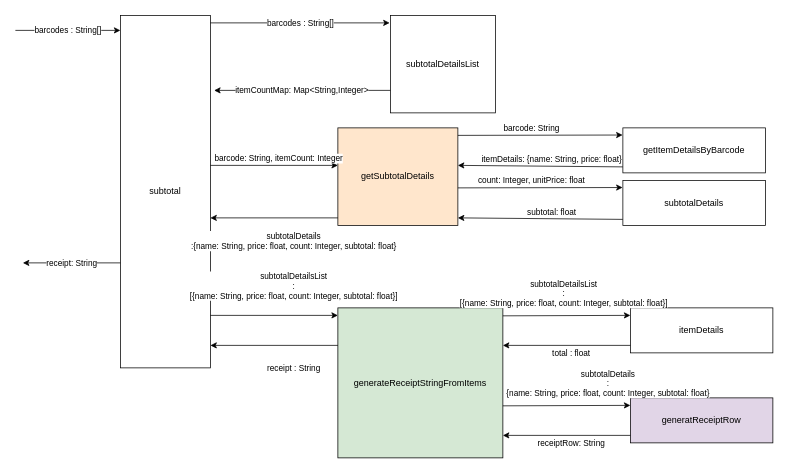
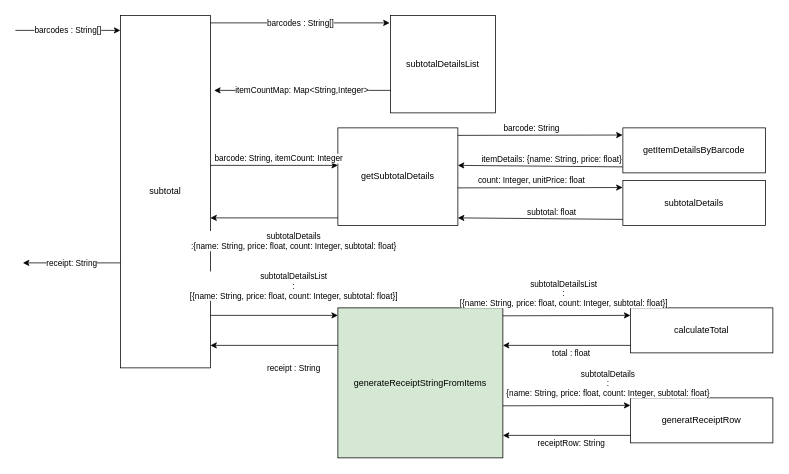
- <mxCell id="4" value="getSubtotalDetails" style="rounded=0;whiteSpace=wrap;html=1;fillColor=#ffe6cc;" parent="1" vertex="1"><mxGeometry x="450" y="170" width="160" height="130" as="geometry" /></mxCell>
+ <mxCell id="4" value="getSubtotalDetails" style="rounded=0;whiteSpace=wrap;html=1;" parent="1" vertex="1"><mxGeometry x="450" y="170" width="160" height="130" as="geometry" /></mxCell>
- <mxCell id="23" value="itemDetails" style="rounded=0;whiteSpace=wrap;html=1;" parent="1" vertex="1"><mxGeometry x="840" y="410" width="190" height="60" as="geometry" /></mxCell>
+ <mxCell id="23" value="calculateTotal" style="rounded=0;whiteSpace=wrap;html=1;" parent="1" vertex="1"><mxGeometry x="840" y="410" width="190" height="60" as="geometry" /></mxCell>
- <mxCell id="33" value="generatReceiptRow" style="rounded=0;whiteSpace=wrap;html=1;fillColor=#e1d5e7;" parent="1" vertex="1"><mxGeometry x="840" y="530" width="190" height="60" as="geometry" /></mxCell>
+ <mxCell id="33" value="generatReceiptRow" style="rounded=0;whiteSpace=wrap;html=1;" parent="1" vertex="1"><mxGeometry x="840" y="530" width="190" height="60" as="geometry" /></mxCell>
